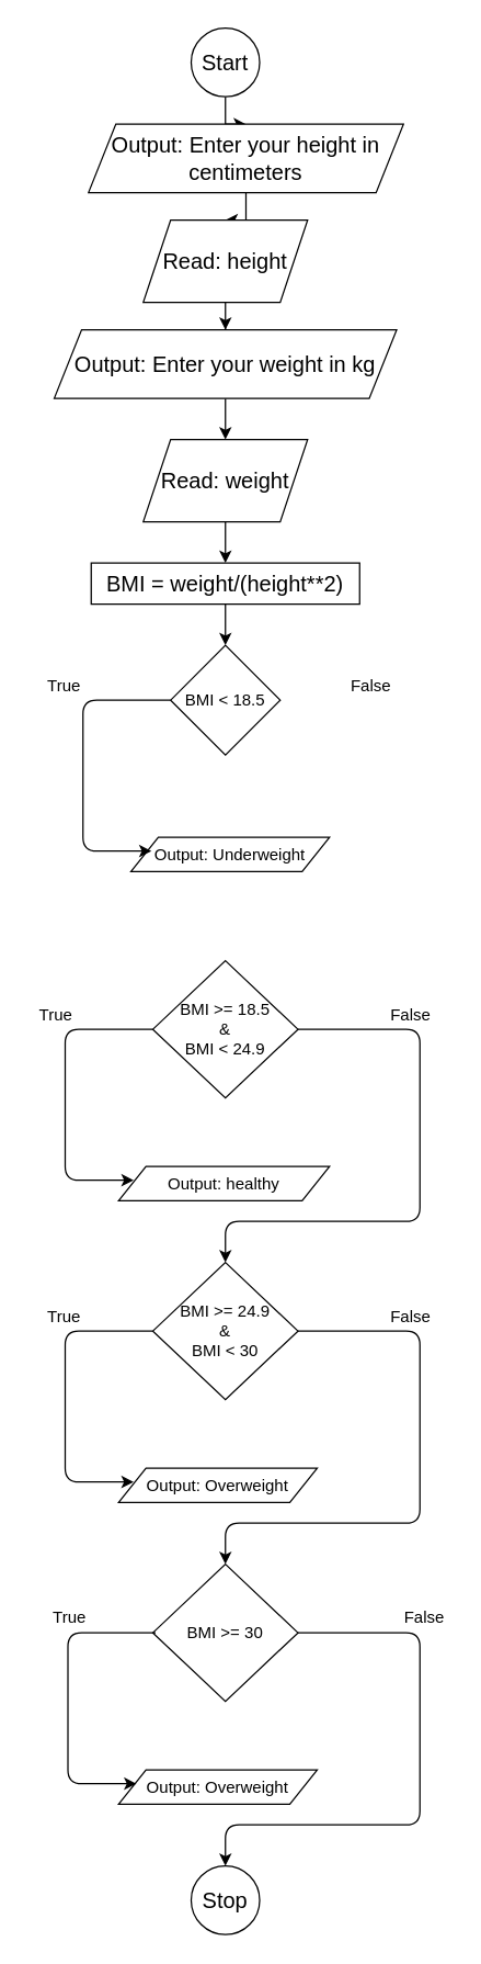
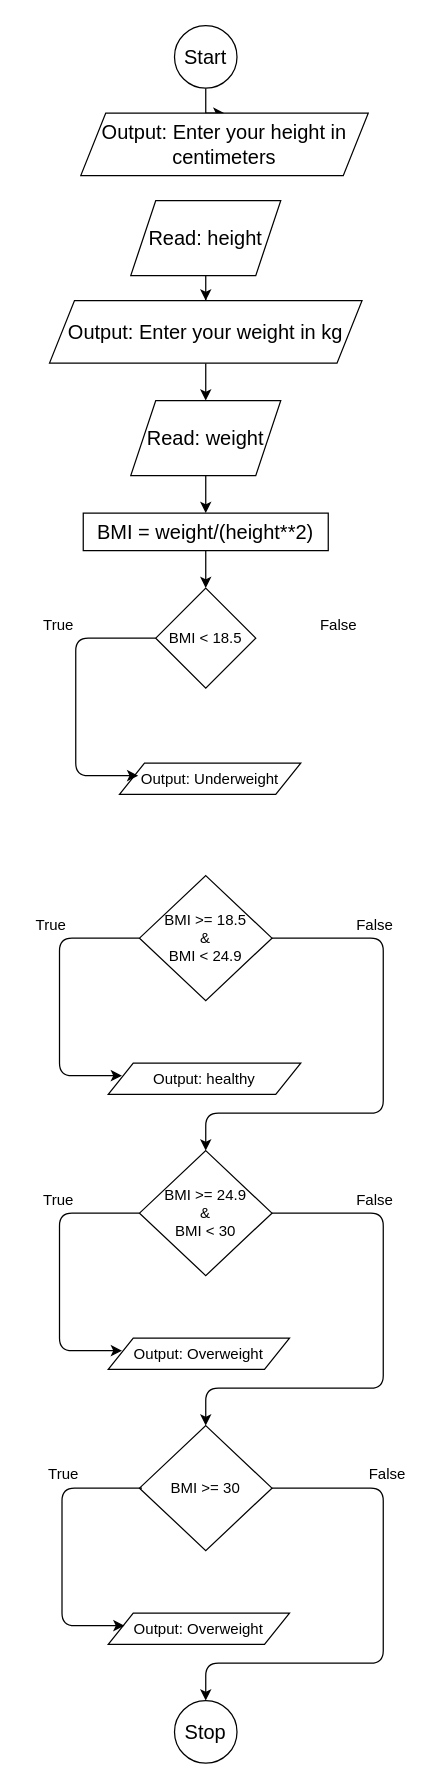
- <mxCell id="4" value="" style="edgeStyle=orthogonalEdgeStyle;rounded=0;orthogonalLoop=1;jettySize=auto;html=1;" edge="1" parent="1" source="5" target="7"><mxGeometry relative="1" as="geometry" /></mxCell>
